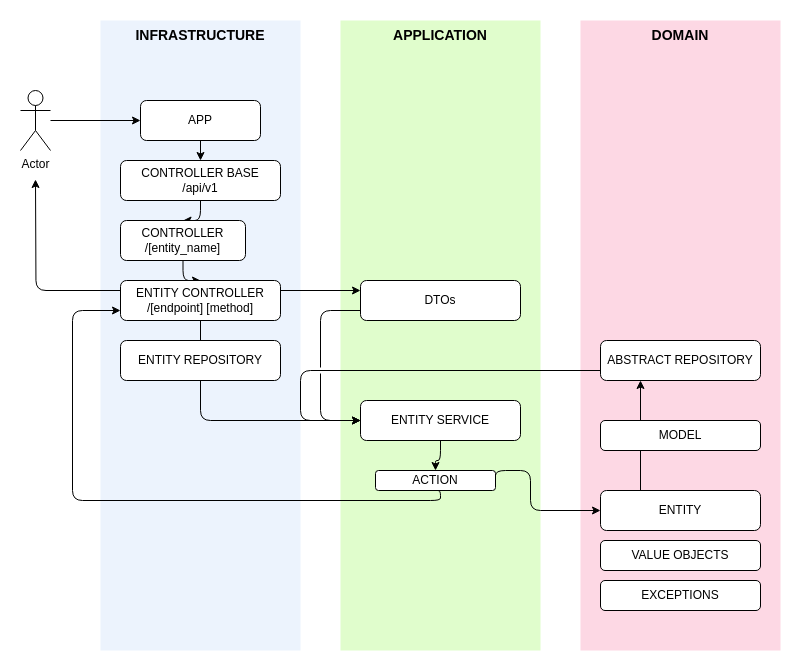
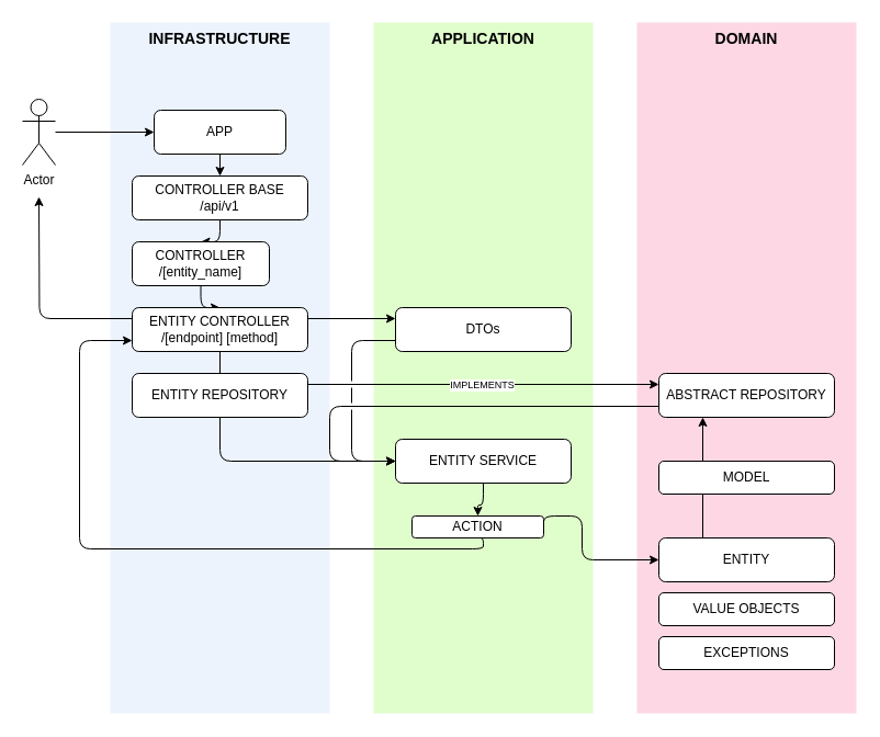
+ <mxCell id="19" style="edgeStyle=orthogonalEdgeStyle;rounded=0;orthogonalLoop=1;jettySize=auto;html=1;exitX=1;exitY=0.25;exitDx=0;exitDy=0;entryX=0;entryY=0.25;entryDx=0;entryDy=0;jumpStyle=gap;" edge="1" parent="1" source="22" target="23"><mxGeometry relative="1" as="geometry" /></mxCell>
+ <mxCell id="20" value="IMPLEMENTS" style="edgeLabel;html=1;align=center;verticalAlign=middle;resizable=0;points=[];fontSize=9;" vertex="1" connectable="0" parent="19"><mxGeometry x="-0.695" relative="1" as="geometry"><mxPoint x="109" as="offset" /></mxGeometry></mxCell>
